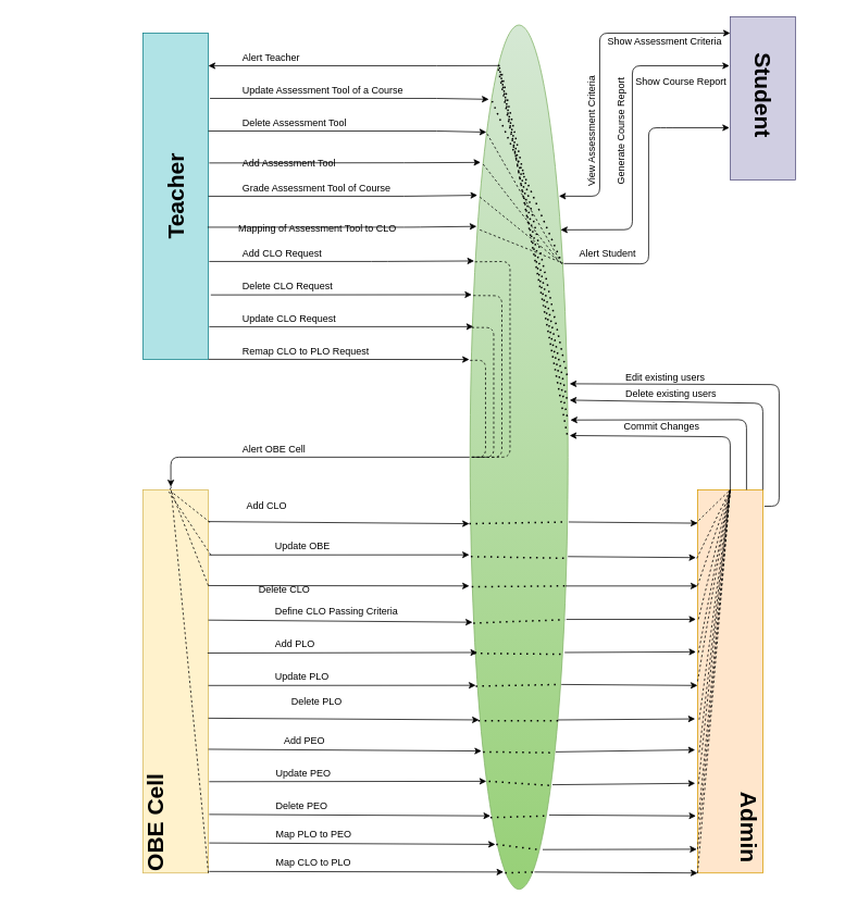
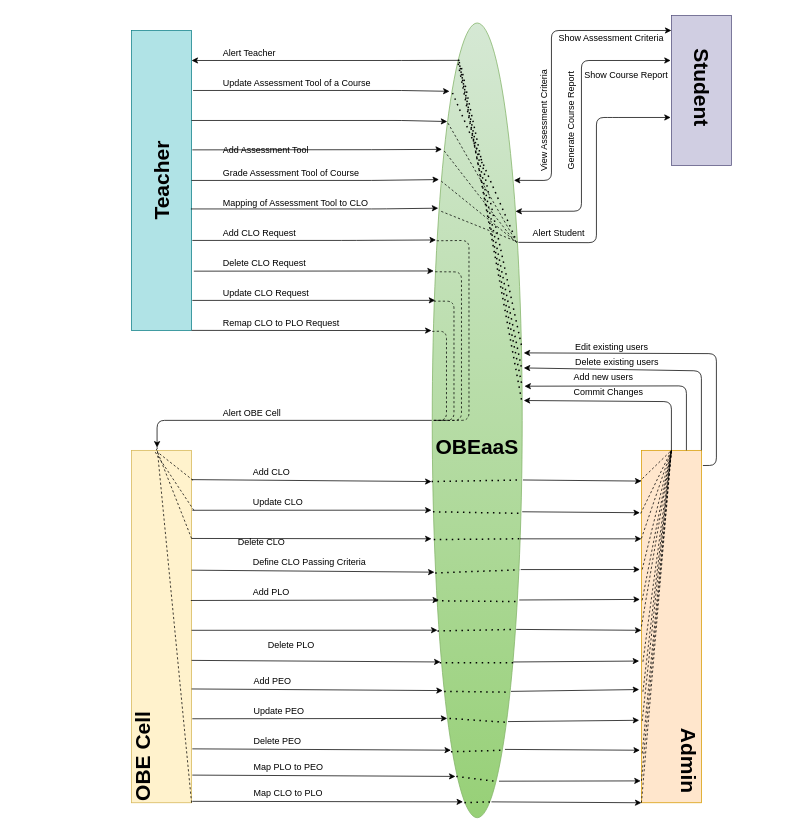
- <mxCell id="74" value="Delete Assessment Tool" style="text;html=1;strokeColor=none;fillColor=none;align=left;verticalAlign=middle;whiteSpace=wrap;rounded=0;" parent="1" vertex="1"><mxGeometry x="295" y="140" width="155" height="20" as="geometry" /></mxCell>
- <mxCell id="13" value="Mapping of Assessment Tool to CLO" style="text;html=1;strokeColor=none;fillColor=none;align=left;verticalAlign=middle;whiteSpace=wrap;rounded=0;" parent="1" vertex="1"><mxGeometry x="290" y="270" width="250" height="20" as="geometry" /></mxCell>
+ <mxCell id="13" value="Mapping of Assessment Tool to CLO" style="text;html=1;strokeColor=none;fillColor=none;align=left;verticalAlign=middle;whiteSpace=wrap;rounded=0;" parent="1" vertex="1"><mxGeometry x="295" y="260" width="250" height="20" as="geometry" /></mxCell>
+ <mxCell id="67" value="Add new users" style="text;html=1;strokeColor=none;fillColor=none;align=left;verticalAlign=middle;whiteSpace=wrap;rounded=0;" parent="1" vertex="1"><mxGeometry x="763" y="493" width="100" height="20" as="geometry" /></mxCell>
+ <mxCell id="61" value="&lt;b&gt;&lt;font style=&quot;font-size: 28px&quot;&gt;OBEaaS&lt;/font&gt;&lt;/b&gt;" style="text;html=1;strokeColor=none;fillColor=none;align=center;verticalAlign=middle;whiteSpace=wrap;rounded=0;" parent="1" vertex="1"><mxGeometry x="586" y="580" width="100" height="30" as="geometry" /></mxCell>
- <mxCell id="33" value="Add CLO" style="text;html=1;strokeColor=none;fillColor=none;align=left;verticalAlign=middle;whiteSpace=wrap;rounded=0;" parent="1" vertex="1"><mxGeometry x="300" y="610" width="130" height="20" as="geometry" /></mxCell>
+ <mxCell id="33" value="Add CLO" style="text;html=1;strokeColor=none;fillColor=none;align=left;verticalAlign=middle;whiteSpace=wrap;rounded=0;" parent="1" vertex="1"><mxGeometry x="335" y="620" width="130" height="20" as="geometry" /></mxCell>
- <mxCell id="35" value="Update OBE" style="text;html=1;strokeColor=none;fillColor=none;align=left;verticalAlign=middle;whiteSpace=wrap;rounded=0;" parent="1" vertex="1"><mxGeometry x="335" y="660" width="130" height="20" as="geometry" /></mxCell>
+ <mxCell id="35" value="Update CLO" style="text;html=1;strokeColor=none;fillColor=none;align=left;verticalAlign=middle;whiteSpace=wrap;rounded=0;" parent="1" vertex="1"><mxGeometry x="335" y="660" width="130" height="20" as="geometry" /></mxCell>
- <mxCell id="43" value="Update PLO&amp;nbsp;" style="text;html=1;strokeColor=none;fillColor=none;align=left;verticalAlign=middle;whiteSpace=wrap;rounded=0;" parent="1" vertex="1"><mxGeometry x="335" y="820" width="210" height="20" as="geometry" /></mxCell>
- <mxCell id="47" value="Add PEO&amp;nbsp;" style="text;html=1;strokeColor=none;fillColor=none;align=left;verticalAlign=middle;whiteSpace=wrap;rounded=0;" parent="1" vertex="1"><mxGeometry x="346" y="898" width="210" height="20" as="geometry" /></mxCell>
+ <mxCell id="47" value="Add PEO&amp;nbsp;" style="text;html=1;strokeColor=none;fillColor=none;align=left;verticalAlign=middle;whiteSpace=wrap;rounded=0;" parent="1" vertex="1"><mxGeometry x="336" y="898" width="210" height="20" as="geometry" /></mxCell>
